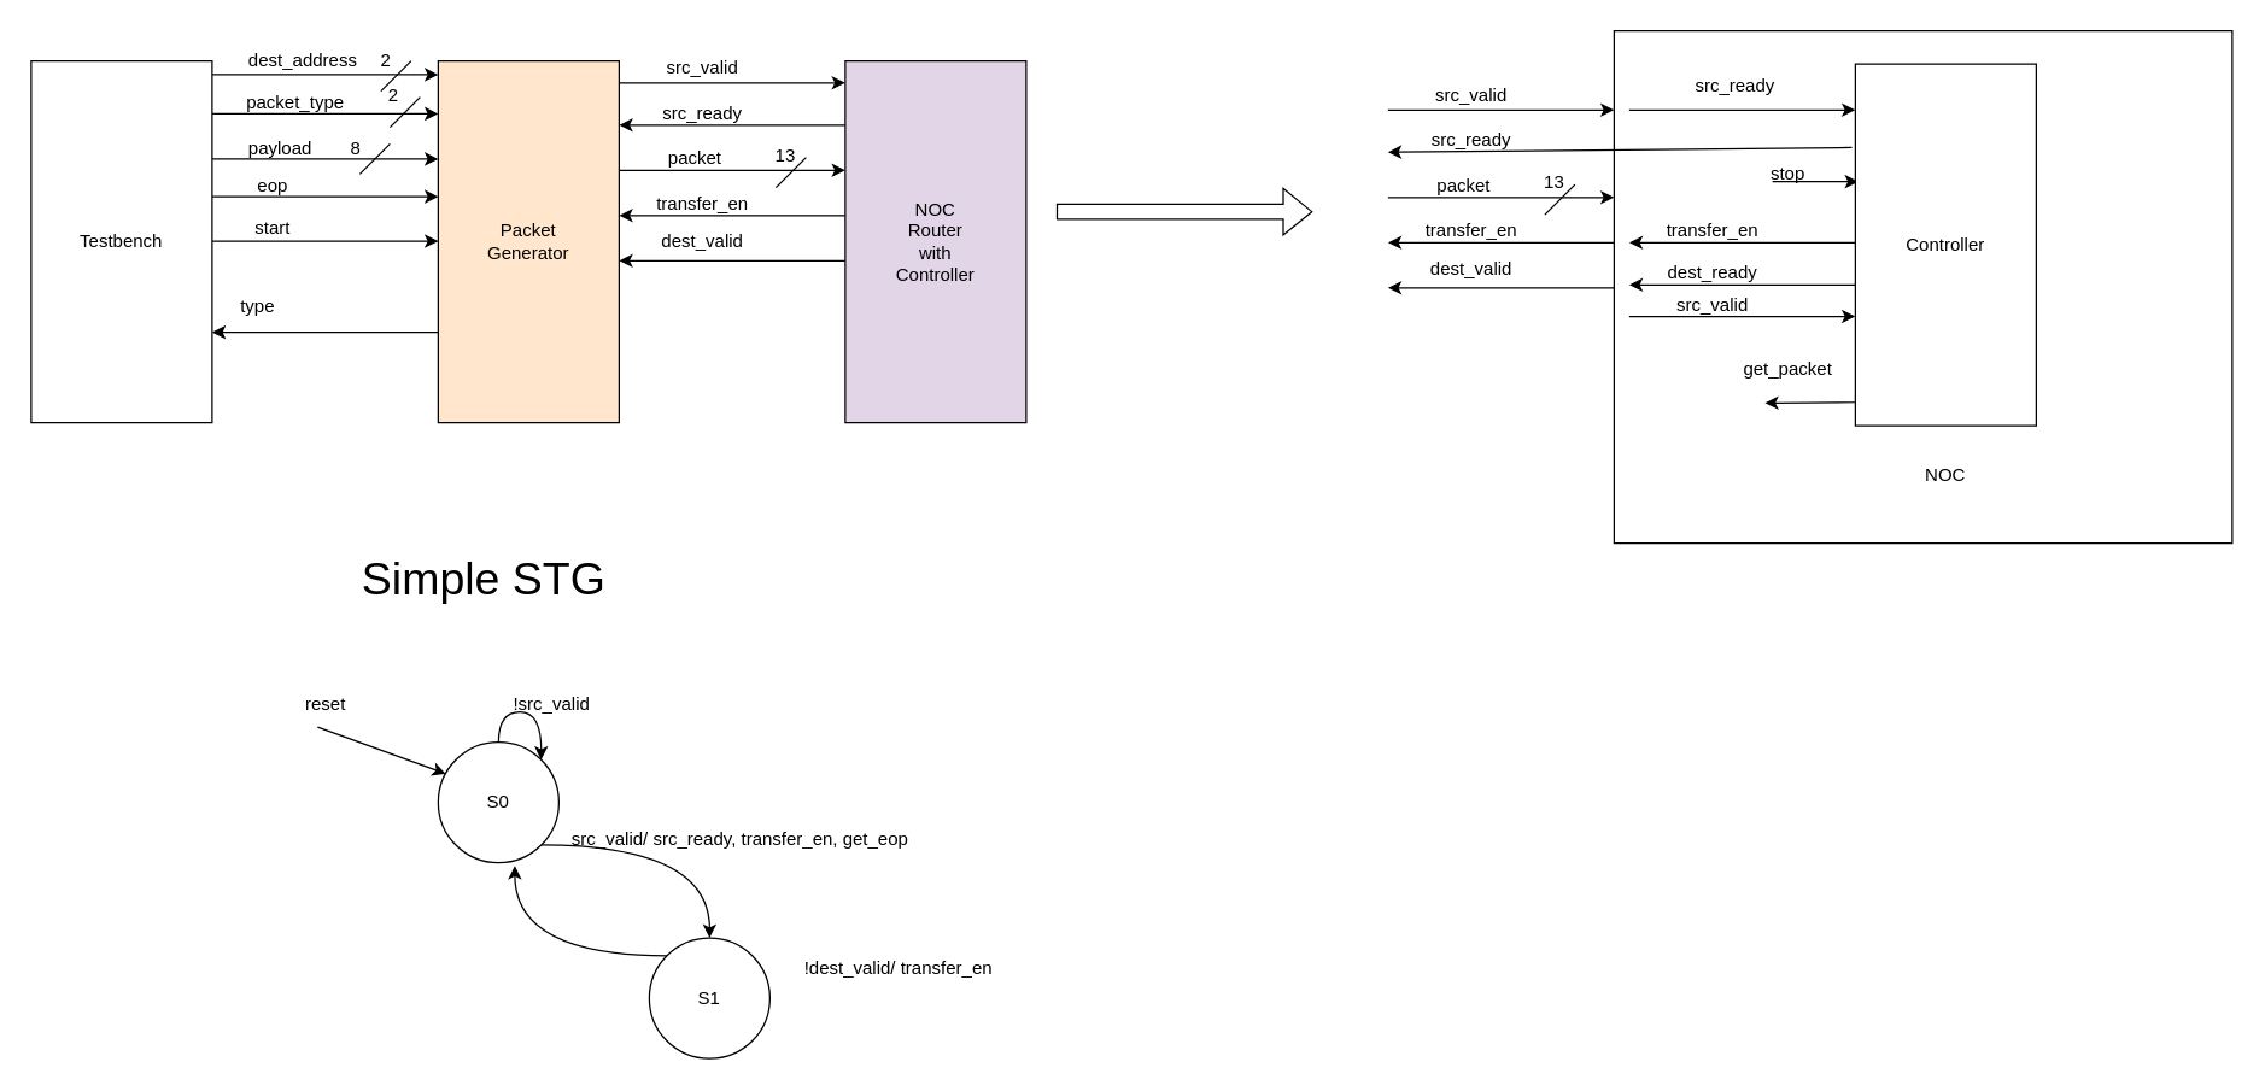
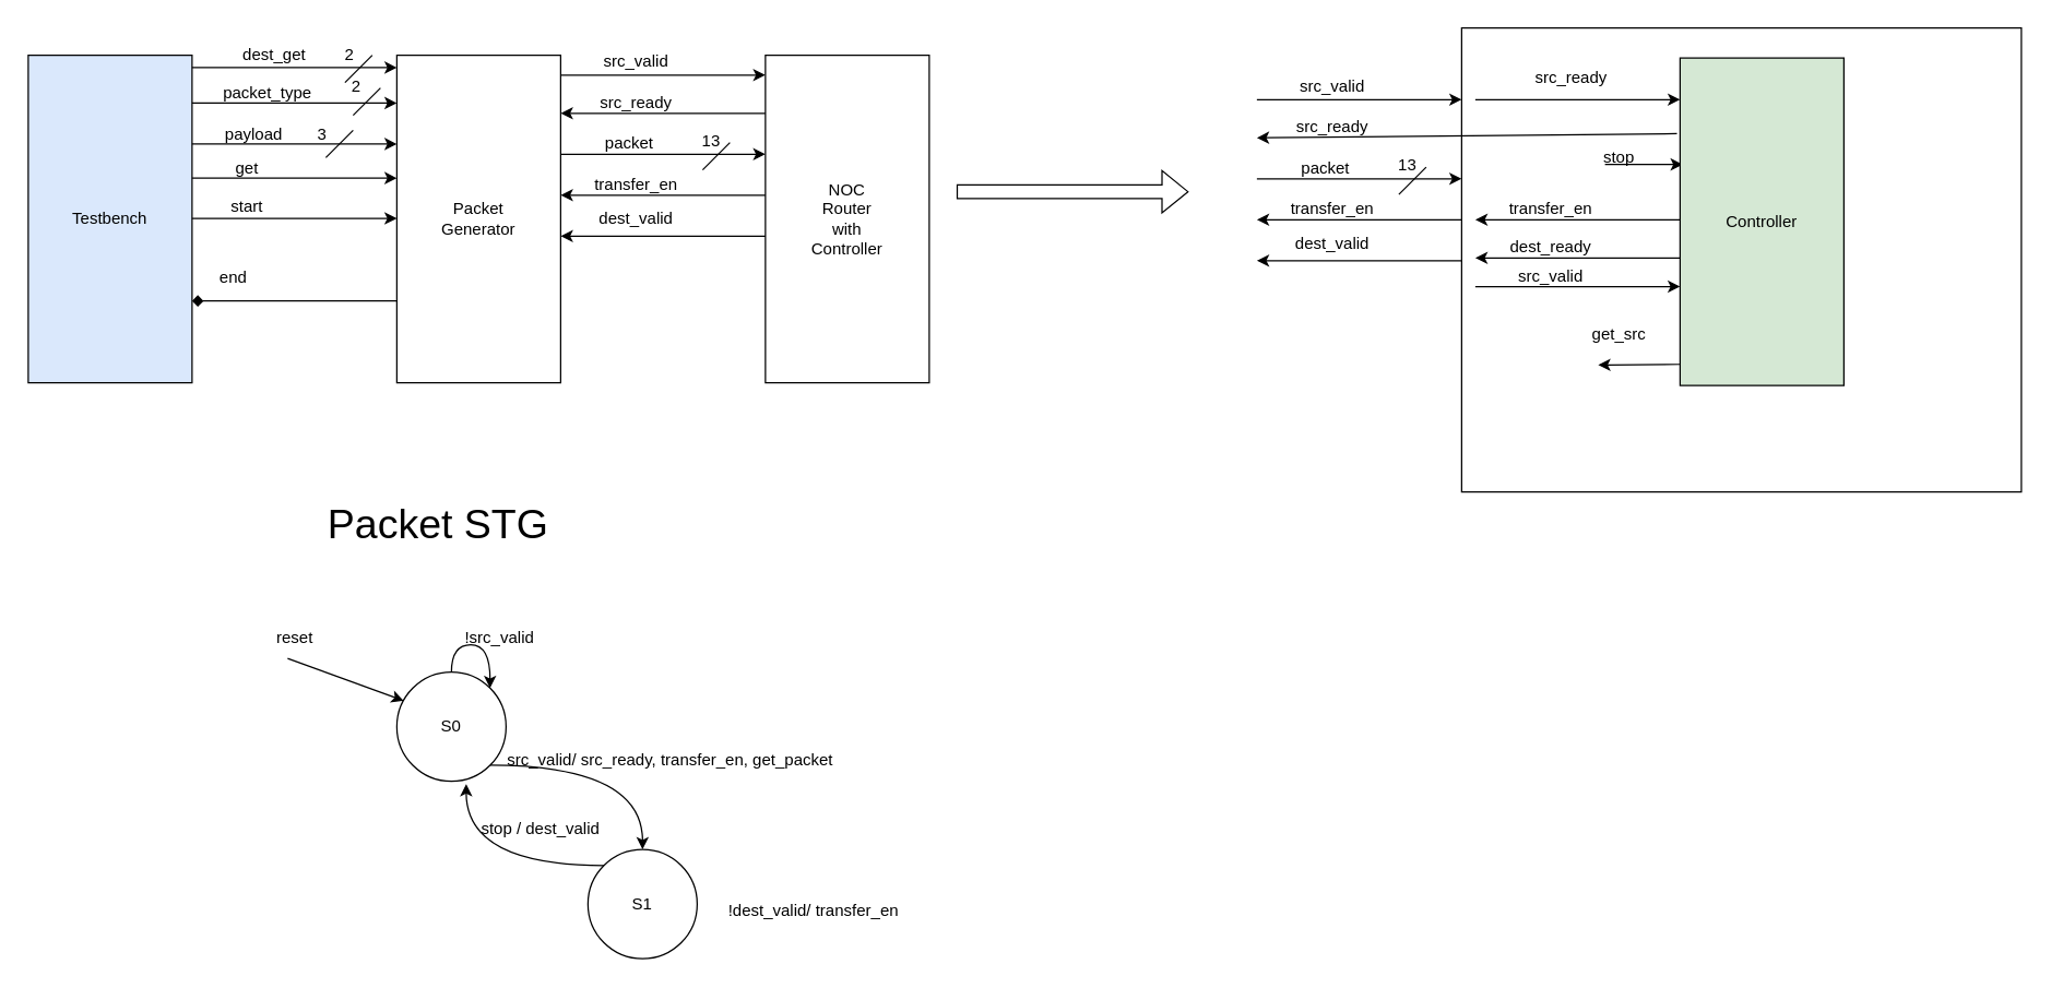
- <mxCell id="8" value="dest_address" style="text;html=1;align=center;verticalAlign=middle;resizable=0;points=[];autosize=1;strokeColor=none;fillColor=none;" vertex="1" parent="1"><mxGeometry x="150" y="25" width="100" height="30" as="geometry" /></mxCell>
+ <mxCell id="8" value="dest_get" style="text;html=1;align=center;verticalAlign=middle;resizable=0;points=[];autosize=1;strokeColor=none;fillColor=none;" vertex="1" parent="1"><mxGeometry x="150" y="25" width="100" height="30" as="geometry" /></mxCell>
- <mxCell id="34" value="8" style="text;html=1;align=center;verticalAlign=middle;resizable=0;points=[];autosize=1;strokeColor=none;fillColor=none;" vertex="1" parent="1"><mxGeometry x="220" y="83" width="30" height="30" as="geometry" /></mxCell>
+ <mxCell id="34" value="3" style="text;html=1;align=center;verticalAlign=middle;resizable=0;points=[];autosize=1;strokeColor=none;fillColor=none;" vertex="1" parent="1"><mxGeometry x="220" y="83" width="30" height="30" as="geometry" /></mxCell>
- <mxCell id="23" value="eop" style="text;html=1;align=center;verticalAlign=middle;resizable=0;points=[];autosize=1;strokeColor=none;fillColor=none;" vertex="1" parent="1"><mxGeometry x="160" y="108" width="40" height="30" as="geometry" /></mxCell>
+ <mxCell id="23" value="get" style="text;html=1;align=center;verticalAlign=middle;resizable=0;points=[];autosize=1;strokeColor=none;fillColor=none;" vertex="1" parent="1"><mxGeometry x="160" y="108" width="40" height="30" as="geometry" /></mxCell>
- <mxCell id="2" value="Testbench" style="rounded=0;whiteSpace=wrap;html=1;" vertex="1" parent="1"><mxGeometry x="20" y="40" width="120" height="240" as="geometry" /></mxCell>
+ <mxCell id="2" value="Testbench" style="rounded=0;whiteSpace=wrap;html=1;fillColor=#dae8fc;" vertex="1" parent="1"><mxGeometry x="20" y="40" width="120" height="240" as="geometry" /></mxCell>
- <mxCell id="4" value="&lt;div&gt;Packet&lt;/div&gt;&lt;div&gt;Generator&lt;br&gt;&lt;/div&gt;" style="rounded=0;whiteSpace=wrap;html=1;fillColor=#ffe6cc;" vertex="1" parent="1"><mxGeometry x="290" y="40" width="120" height="240" as="geometry" /></mxCell>
+ <mxCell id="4" value="&lt;div&gt;Packet&lt;/div&gt;&lt;div&gt;Generator&lt;br&gt;&lt;/div&gt;" style="rounded=0;whiteSpace=wrap;html=1;" vertex="1" parent="1"><mxGeometry x="290" y="40" width="120" height="240" as="geometry" /></mxCell>
- <mxCell id="5" value="&lt;div&gt;NOC&lt;br&gt;Router&lt;br&gt;with &lt;br&gt;Controller &lt;br&gt;&lt;/div&gt;" style="rounded=0;whiteSpace=wrap;html=1;fillColor=#e1d5e7;" vertex="1" parent="1"><mxGeometry x="560" y="40" width="120" height="240" as="geometry" /></mxCell>
+ <mxCell id="5" value="&lt;div&gt;NOC&lt;br&gt;Router&lt;br&gt;with &lt;br&gt;Controller &lt;br&gt;&lt;/div&gt;" style="rounded=0;whiteSpace=wrap;html=1;" vertex="1" parent="1"><mxGeometry x="560" y="40" width="120" height="240" as="geometry" /></mxCell>
- <mxCell id="72" value="Controller " style="rounded=0;whiteSpace=wrap;html=1;" vertex="1" parent="1"><mxGeometry x="1230" y="42" width="120" height="240" as="geometry" /></mxCell>
+ <mxCell id="72" value="Controller " style="rounded=0;whiteSpace=wrap;html=1;fillColor=#d5e8d4;" vertex="1" parent="1"><mxGeometry x="1230" y="42" width="120" height="240" as="geometry" /></mxCell>
- <mxCell id="45" value="type" style="text;html=1;align=center;verticalAlign=middle;resizable=0;points=[];autosize=1;strokeColor=none;fillColor=none;" vertex="1" parent="1"><mxGeometry x="150" y="188" width="40" height="30" as="geometry" /></mxCell>
+ <mxCell id="45" value="end" style="text;html=1;align=center;verticalAlign=middle;resizable=0;points=[];autosize=1;strokeColor=none;fillColor=none;" vertex="1" parent="1"><mxGeometry x="150" y="188" width="40" height="30" as="geometry" /></mxCell>
- <mxCell id="3" style="edgeStyle=orthogonalEdgeStyle;rounded=0;orthogonalLoop=1;jettySize=auto;html=1;exitX=0;exitY=0.75;exitDx=0;exitDy=0;entryX=1;entryY=0.75;entryDx=0;entryDy=0;" edge="1" parent="1" source="4" target="2"><mxGeometry relative="1" as="geometry" /></mxCell>
+ <mxCell id="3" style="edgeStyle=orthogonalEdgeStyle;rounded=0;orthogonalLoop=1;jettySize=auto;html=1;exitX=0;exitY=0.75;exitDx=0;exitDy=0;entryX=1;entryY=0.75;entryDx=0;entryDy=0;endArrow=diamond;" edge="1" parent="1" source="4" target="2"><mxGeometry relative="1" as="geometry" /></mxCell>
- <mxCell id="71" value="get_packet" style="text;html=1;align=center;verticalAlign=middle;resizable=0;points=[];autosize=1;strokeColor=none;fillColor=none;" vertex="1" parent="1"><mxGeometry x="1145" y="230" width="80" height="30" as="geometry" /></mxCell>
+ <mxCell id="71" value="get_src" style="text;html=1;align=center;verticalAlign=middle;resizable=0;points=[];autosize=1;strokeColor=none;fillColor=none;" vertex="1" parent="1"><mxGeometry x="1145" y="230" width="80" height="30" as="geometry" /></mxCell>
- <mxCell id="73" value="NOC" style="text;html=1;align=center;verticalAlign=middle;whiteSpace=wrap;rounded=0;" vertex="1" parent="1"><mxGeometry x="1260" y="300" width="60" height="30" as="geometry" /></mxCell>
- <mxCell id="74" value="&lt;font style=&quot;font-size: 30px;&quot;&gt;Simple STG&lt;/font&gt;" style="text;html=1;align=center;verticalAlign=middle;resizable=0;points=[];autosize=1;strokeColor=none;fillColor=none;" vertex="1" parent="1"><mxGeometry x="230" y="358" width="180" height="50" as="geometry" /></mxCell>
+ <mxCell id="74" value="&lt;font style=&quot;font-size: 30px;&quot;&gt;Packet STG&lt;/font&gt;" style="text;html=1;align=center;verticalAlign=middle;resizable=0;points=[];autosize=1;strokeColor=none;fillColor=none;" vertex="1" parent="1"><mxGeometry x="230" y="358" width="180" height="50" as="geometry" /></mxCell>
- <mxCell id="41" value="src_valid/ src_ready, transfer_en, get_eop" style="text;html=1;align=center;verticalAlign=middle;resizable=0;points=[];autosize=1;strokeColor=none;fillColor=none;" vertex="1" parent="1"><mxGeometry x="360" y="542" width="260" height="30" as="geometry" /></mxCell>
+ <mxCell id="41" value="src_valid/ src_ready, transfer_en, get_packet" style="text;html=1;align=center;verticalAlign=middle;resizable=0;points=[];autosize=1;strokeColor=none;fillColor=none;" vertex="1" parent="1"><mxGeometry x="360" y="542" width="260" height="30" as="geometry" /></mxCell>
+ <mxCell id="44" value="stop / dest_valid" style="text;html=1;align=center;verticalAlign=middle;resizable=0;points=[];autosize=1;strokeColor=none;fillColor=none;" vertex="1" parent="1"><mxGeometry x="340" y="592" width="110" height="30" as="geometry" /></mxCell>
- <mxCell id="42" value="!dest_valid/ transfer_en" style="text;html=1;align=center;verticalAlign=middle;resizable=0;points=[];autosize=1;strokeColor=none;fillColor=none;" vertex="1" parent="1"><mxGeometry x="520" y="627" width="150" height="30" as="geometry" /></mxCell>
+ <mxCell id="42" value="!dest_valid/ transfer_en" style="text;html=1;align=center;verticalAlign=middle;resizable=0;points=[];autosize=1;strokeColor=none;fillColor=none;" vertex="1" parent="1"><mxGeometry x="520" y="652" width="150" height="30" as="geometry" /></mxCell>
